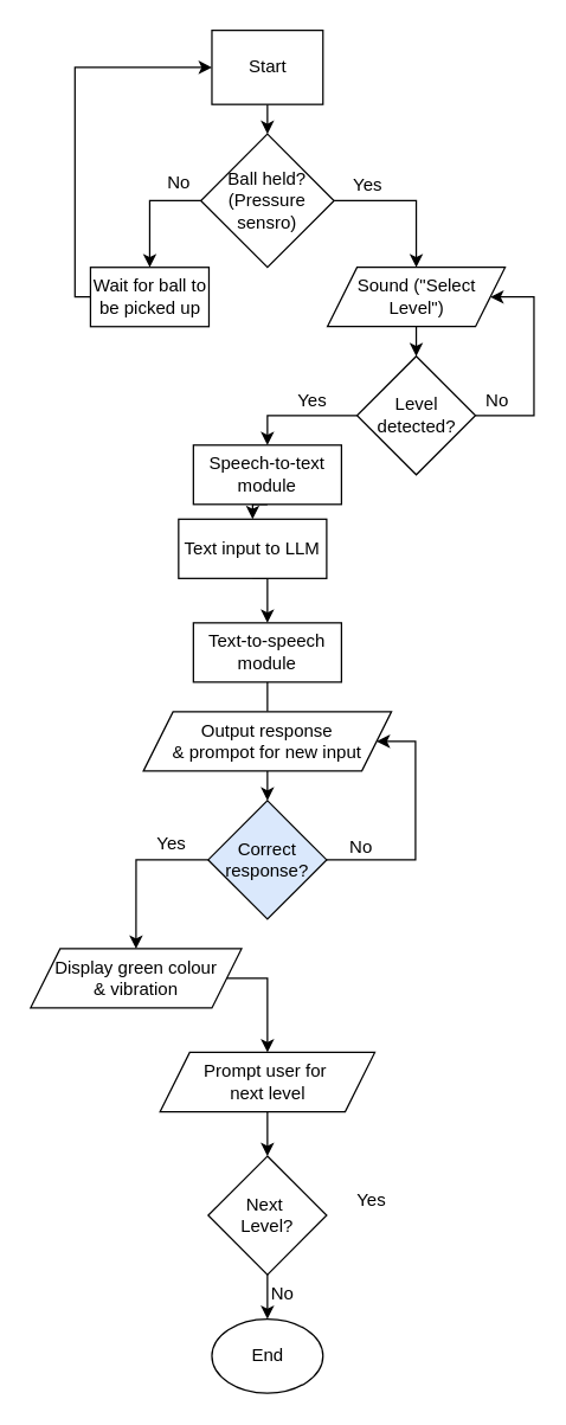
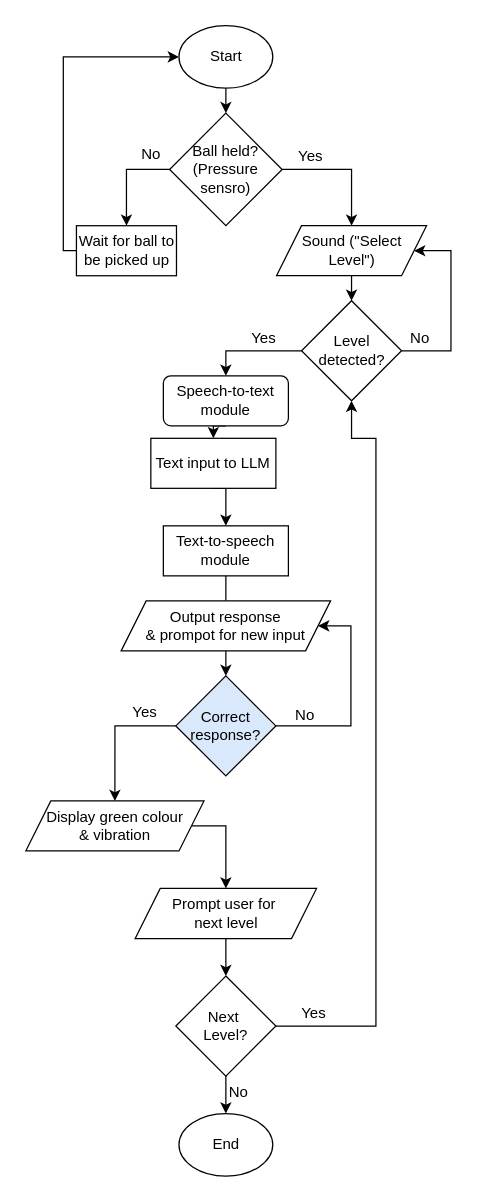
- <mxCell id="3" value="Start" style="whiteSpace=wrap;html=1;rounded=0;" vertex="1" parent="1"><mxGeometry x="142.5" y="20" width="75" height="50" as="geometry" /></mxCell>
+ <mxCell id="3" value="Start" style="ellipse;whiteSpace=wrap;html=1;" vertex="1" parent="1"><mxGeometry x="142.5" y="20" width="75" height="50" as="geometry" /></mxCell>
- <mxCell id="18" value="Speech-to-text module" style="rounded=0;whiteSpace=wrap;html=1;" vertex="1" parent="1"><mxGeometry x="130" y="300" width="100" height="40" as="geometry" /></mxCell>
+ <mxCell id="18" value="Speech-to-text module" style="whiteSpace=wrap;html=1;rounded=1;" vertex="1" parent="1"><mxGeometry x="130" y="300" width="100" height="40" as="geometry" /></mxCell>
+ <mxCell id="35" style="edgeStyle=orthogonalEdgeStyle;rounded=0;orthogonalLoop=1;jettySize=auto;html=1;entryX=0.5;entryY=1;entryDx=0;entryDy=0;" edge="1" parent="1" source="37" target="9"><mxGeometry relative="1" as="geometry"><Array as="points"><mxPoint x="300" y="820" /><mxPoint x="300" y="350" /><mxPoint x="281" y="350" /></Array></mxGeometry></mxCell>
